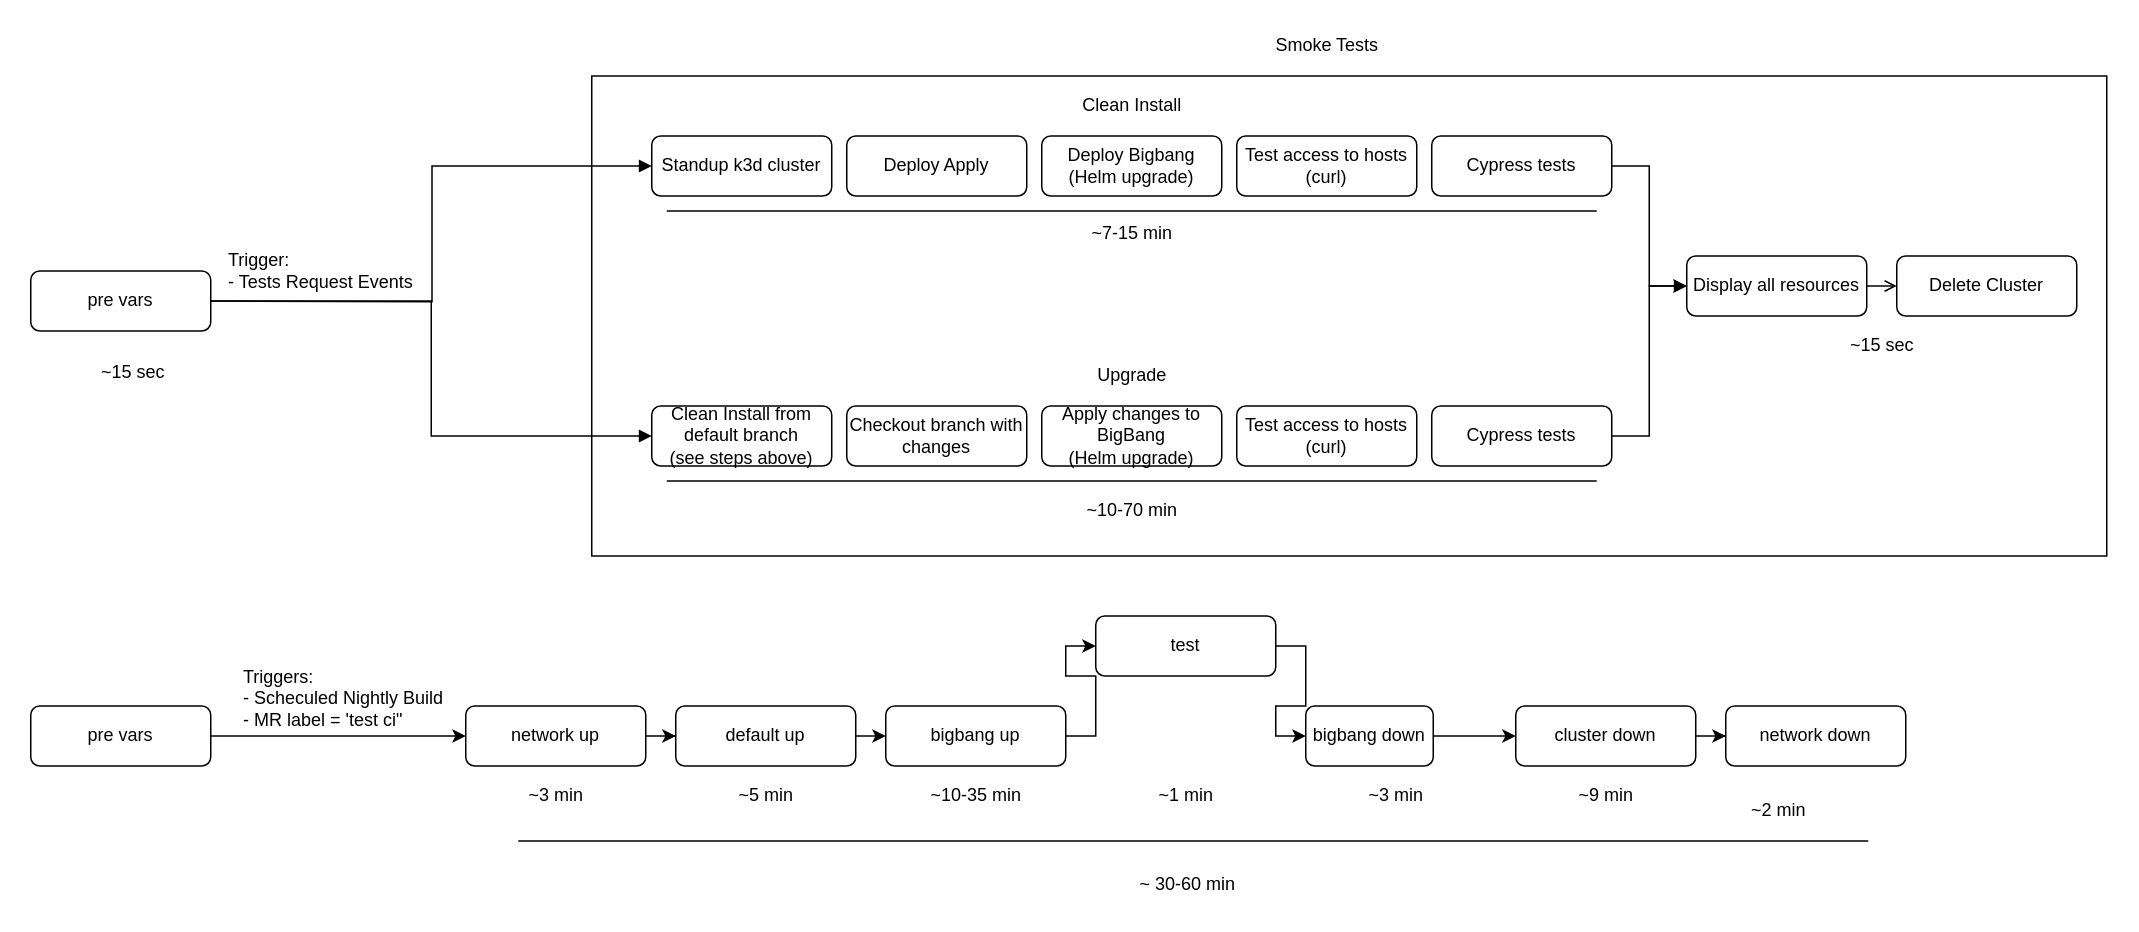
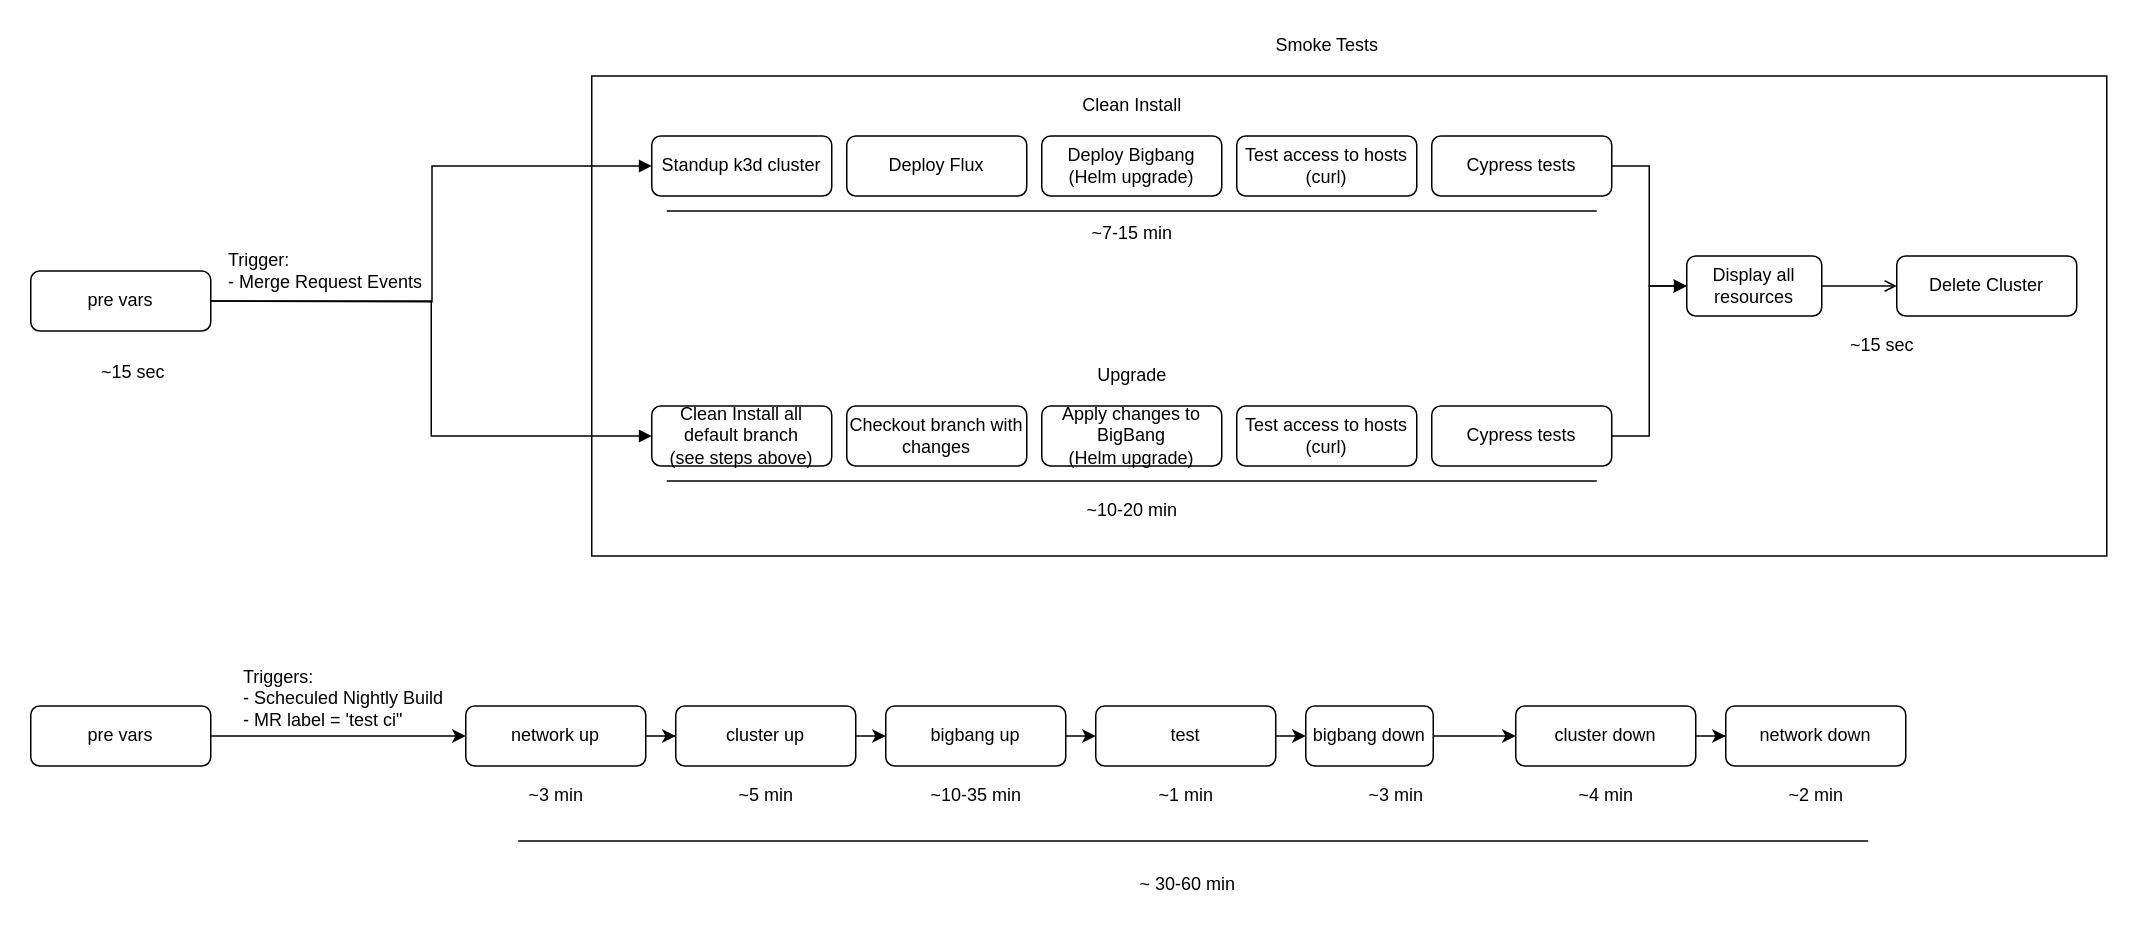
- <mxCell id="9" value="Deploy Apply" style="rounded=1;whiteSpace=wrap;html=1;fontSize=12;glass=0;strokeWidth=1;shadow=0;" vertex="1" parent="1"><mxGeometry x="564" y="90" width="120" height="40" as="geometry" /></mxCell>
+ <mxCell id="9" value="Deploy Flux" style="rounded=1;whiteSpace=wrap;html=1;fontSize=12;glass=0;strokeWidth=1;shadow=0;" vertex="1" parent="1"><mxGeometry x="564" y="90" width="120" height="40" as="geometry" /></mxCell>
- <mxCell id="23" value="Trigger: &lt;br&gt;&lt;div&gt;&lt;span&gt;- Tests Request Events&lt;/span&gt;&lt;/div&gt;" style="text;html=1;align=left;verticalAlign=middle;resizable=0;points=[];autosize=1;" vertex="1" parent="1"><mxGeometry x="150" y="165" width="140" height="30" as="geometry" /></mxCell>
+ <mxCell id="23" value="Trigger: &lt;br&gt;&lt;div&gt;&lt;span&gt;- Merge Request Events&lt;/span&gt;&lt;/div&gt;" style="text;html=1;align=left;verticalAlign=middle;resizable=0;points=[];autosize=1;" vertex="1" parent="1"><mxGeometry x="150" y="165" width="140" height="30" as="geometry" /></mxCell>
- <mxCell id="21" value="Display all resources" style="rounded=1;whiteSpace=wrap;html=1;fontSize=12;glass=0;strokeWidth=1;shadow=0;" vertex="1" parent="1"><mxGeometry x="1124" y="170" width="120" height="40" as="geometry" /></mxCell>
+ <mxCell id="21" value="Display all resources" style="rounded=1;whiteSpace=wrap;html=1;fontSize=12;glass=0;strokeWidth=1;shadow=0;" vertex="1" parent="1"><mxGeometry x="1124" y="170" width="90" height="40" as="geometry" /></mxCell>
- <mxCell id="14" value="Clean Install from default branch &lt;br&gt;(see steps above)" style="rounded=1;whiteSpace=wrap;html=1;fontSize=12;glass=0;strokeWidth=1;shadow=0;" vertex="1" parent="1"><mxGeometry x="434" y="270" width="120" height="40" as="geometry" /></mxCell>
+ <mxCell id="14" value="Clean Install all default branch &lt;br&gt;(see steps above)" style="rounded=1;whiteSpace=wrap;html=1;fontSize=12;glass=0;strokeWidth=1;shadow=0;" vertex="1" parent="1"><mxGeometry x="434" y="270" width="120" height="40" as="geometry" /></mxCell>
- <mxCell id="41" value="~10-70 min" style="text;html=1;align=center;verticalAlign=middle;resizable=0;points=[];autosize=1;" vertex="1" parent="1"><mxGeometry x="714" y="330" width="80" height="20" as="geometry" /></mxCell>
+ <mxCell id="41" value="~10-20 min" style="text;html=1;align=center;verticalAlign=middle;resizable=0;points=[];autosize=1;" vertex="1" parent="1"><mxGeometry x="714" y="330" width="80" height="20" as="geometry" /></mxCell>
- <mxCell id="33" value="test" style="rounded=1;whiteSpace=wrap;html=1;fontSize=12;glass=0;strokeWidth=1;shadow=0;" vertex="1" parent="1"><mxGeometry x="730" y="410" width="120" height="40" as="geometry" /></mxCell>
+ <mxCell id="33" value="test" style="rounded=1;whiteSpace=wrap;html=1;fontSize=12;glass=0;strokeWidth=1;shadow=0;" vertex="1" parent="1"><mxGeometry x="730" y="470" width="120" height="40" as="geometry" /></mxCell>
- <mxCell id="29" value="default up" style="rounded=1;whiteSpace=wrap;html=1;fontSize=12;glass=0;strokeWidth=1;shadow=0;" vertex="1" parent="1"><mxGeometry x="450" y="470" width="120" height="40" as="geometry" /></mxCell>
+ <mxCell id="29" value="cluster up" style="rounded=1;whiteSpace=wrap;html=1;fontSize=12;glass=0;strokeWidth=1;shadow=0;" vertex="1" parent="1"><mxGeometry x="450" y="470" width="120" height="40" as="geometry" /></mxCell>
- <mxCell id="49" value="~9 min" style="text;html=1;align=center;verticalAlign=middle;resizable=0;points=[];autosize=1;" vertex="1" parent="1"><mxGeometry x="1045" y="520" width="50" height="20" as="geometry" /></mxCell>
+ <mxCell id="49" value="~4 min" style="text;html=1;align=center;verticalAlign=middle;resizable=0;points=[];autosize=1;" vertex="1" parent="1"><mxGeometry x="1045" y="520" width="50" height="20" as="geometry" /></mxCell>
- <mxCell id="50" value="~2 min" style="text;html=1;align=center;verticalAlign=middle;resizable=0;points=[];autosize=1;" vertex="1" parent="1"><mxGeometry x="1160" y="530" width="50" height="20" as="geometry" /></mxCell>
+ <mxCell id="50" value="~2 min" style="text;html=1;align=center;verticalAlign=middle;resizable=0;points=[];autosize=1;" vertex="1" parent="1"><mxGeometry x="1185" y="520" width="50" height="20" as="geometry" /></mxCell>
